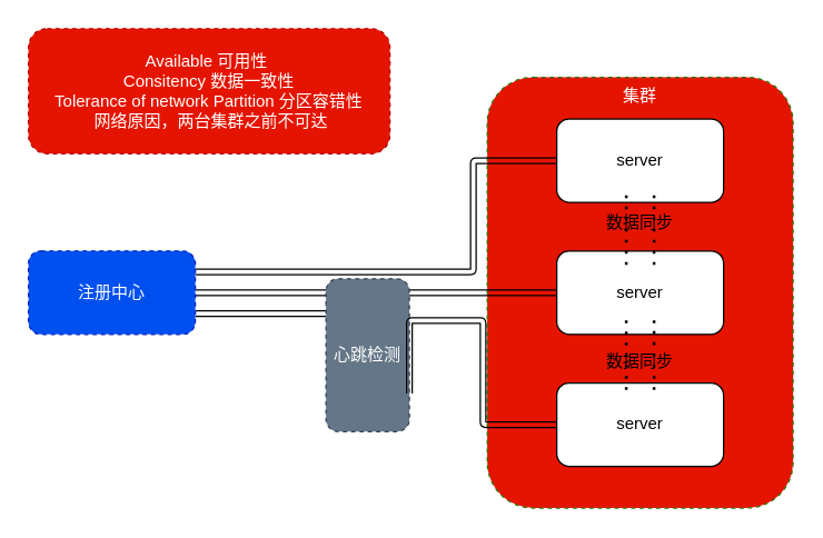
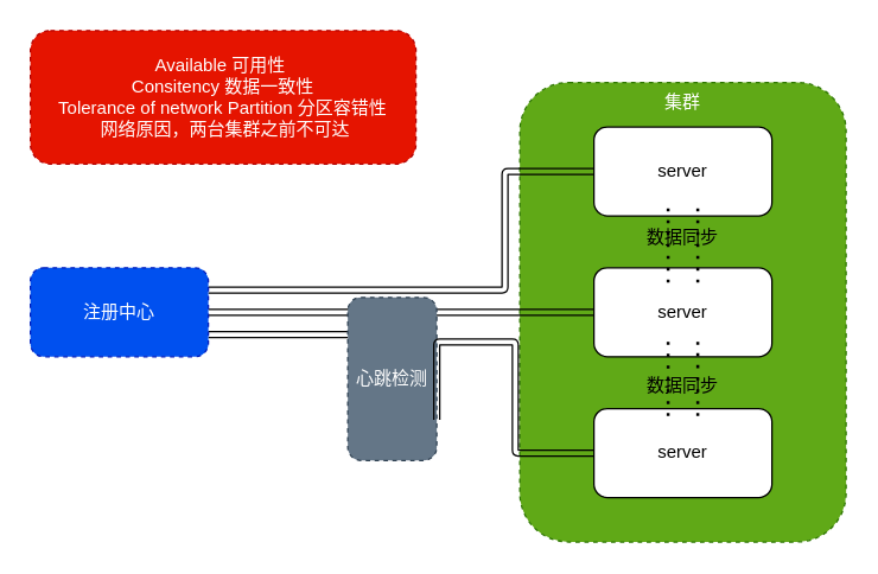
- <mxCell id="2" value="集群" style="rounded=1;whiteSpace=wrap;html=1;dashed=1;verticalAlign=top;strokeColor=#2D7600;fontColor=#ffffff;fillColor=#e51400;" parent="1" vertex="1"><mxGeometry x="350" y="55" width="220" height="310" as="geometry" /></mxCell>
+ <mxCell id="2" value="集群" style="rounded=1;whiteSpace=wrap;html=1;dashed=1;verticalAlign=top;strokeColor=#2D7600;fontColor=#ffffff;fillColor=#60a917;" parent="1" vertex="1"><mxGeometry x="350" y="55" width="220" height="310" as="geometry" /></mxCell>
